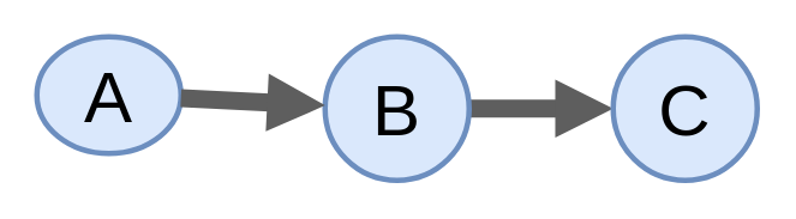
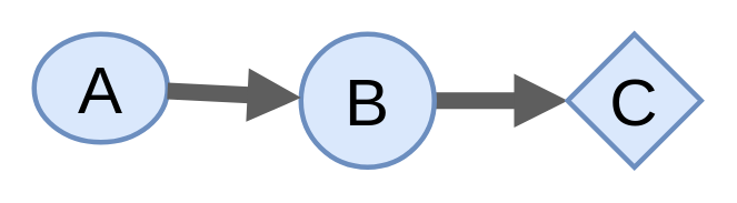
- <mxCell id="4" value="C" style="ellipse;whiteSpace=wrap;html=1;aspect=fixed;fontSize=40;fillColor=#dae8fc;strokeColor=#6c8ebf;strokeWidth=3;" vertex="1" parent="1"><mxGeometry x="340" y="20" width="80" height="80" as="geometry" /></mxCell>
+ <mxCell id="4" value="C" style="rhombus;whiteSpace=wrap;html=1;aspect=fixed;fontSize=40;fillColor=#dae8fc;strokeColor=#6c8ebf;strokeWidth=3;" vertex="1" parent="1"><mxGeometry x="340" y="20" width="80" height="80" as="geometry" /></mxCell>
